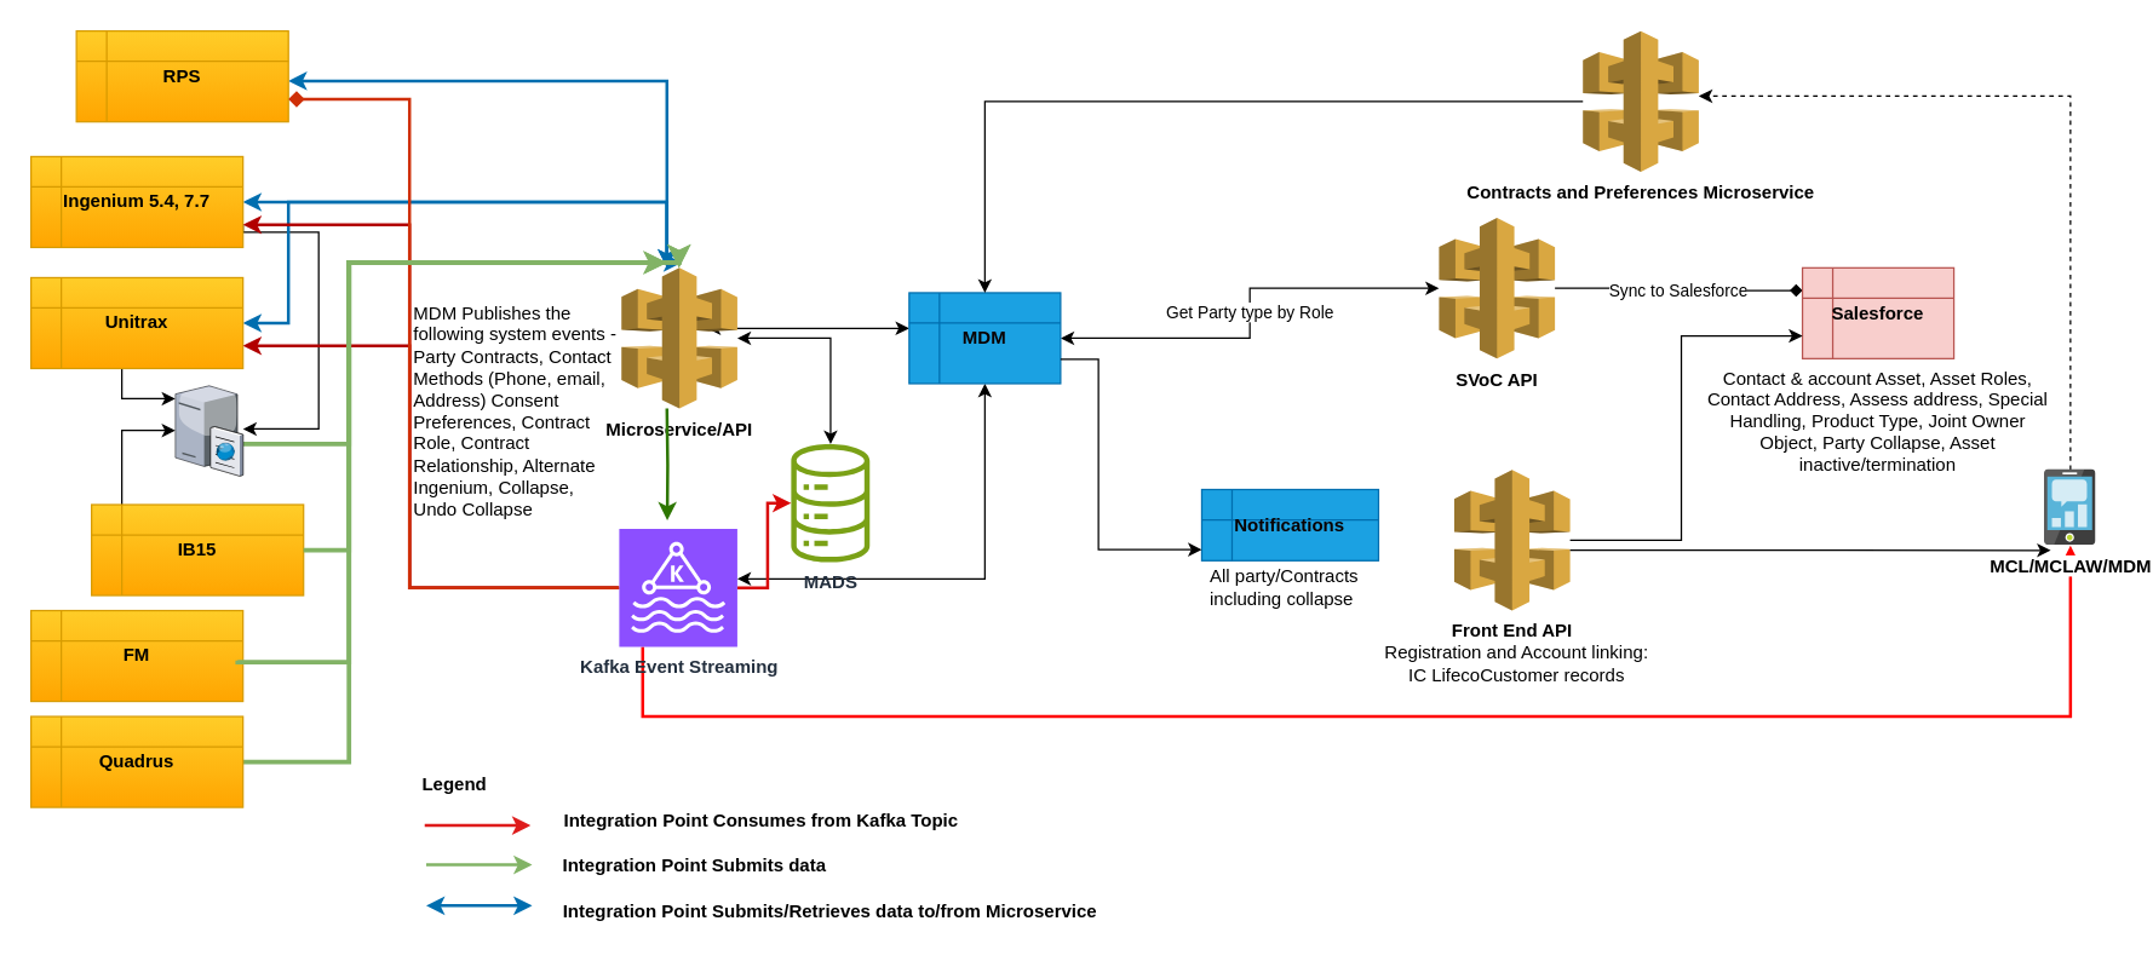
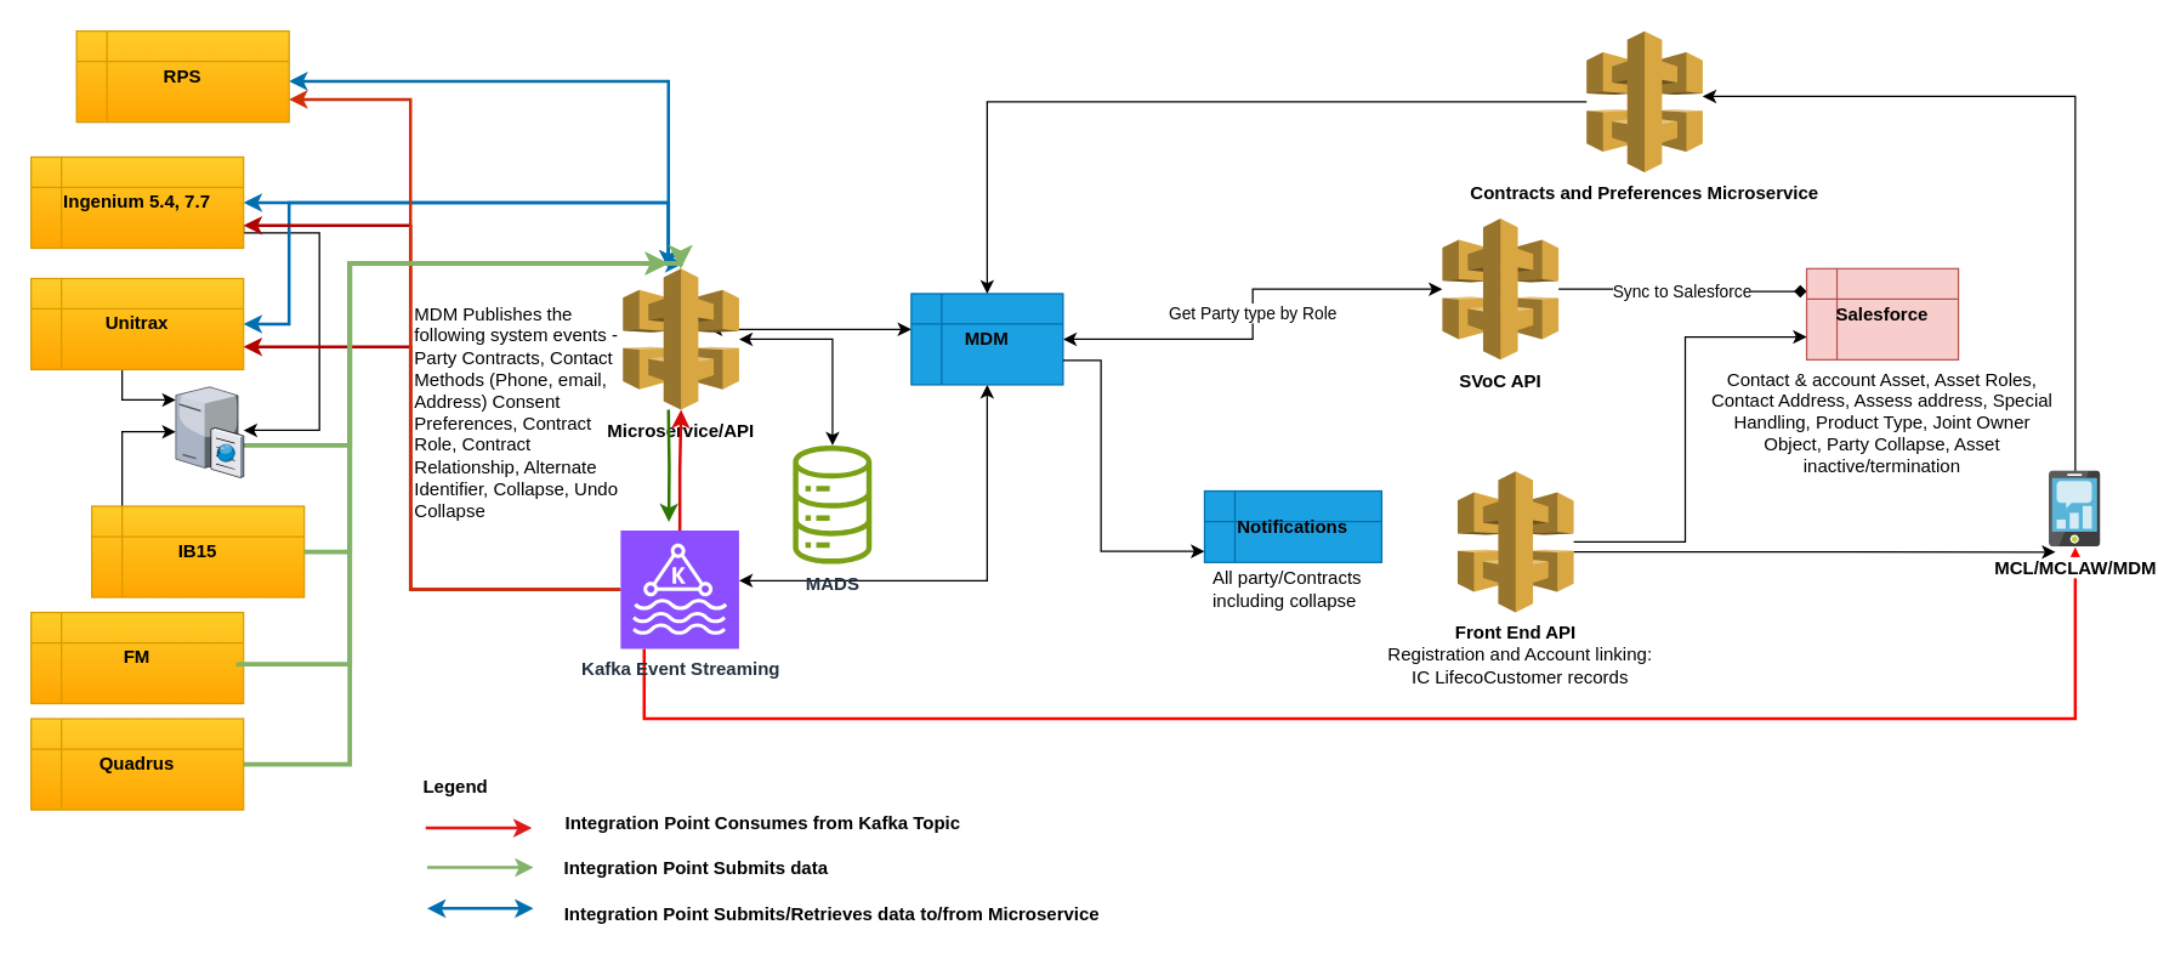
- <mxCell id="23" style="edgeStyle=orthogonalEdgeStyle;rounded=0;orthogonalLoop=1;jettySize=auto;html=1;entryX=1;entryY=0.75;entryDx=0;entryDy=0;strokeWidth=2;fillColor=#e51400;strokeColor=#cf2f07;endArrow=diamond;" parent="1" source="26" target="3" edge="1"><mxGeometry relative="1" as="geometry"><Array as="points"><mxPoint x="270" y="388" /><mxPoint x="270" y="65" /></Array></mxGeometry></mxCell>
+ <mxCell id="23" style="edgeStyle=orthogonalEdgeStyle;rounded=0;orthogonalLoop=1;jettySize=auto;html=1;entryX=1;entryY=0.75;entryDx=0;entryDy=0;strokeWidth=2;fillColor=#e51400;strokeColor=#cf2f07;" parent="1" source="26" target="3" edge="1"><mxGeometry relative="1" as="geometry"><Array as="points"><mxPoint x="270" y="388" /><mxPoint x="270" y="65" /></Array></mxGeometry></mxCell>
- <mxCell id="38" style="edgeStyle=orthogonalEdgeStyle;rounded=0;orthogonalLoop=1;jettySize=auto;html=1;dashed=1;" parent="1" source="39" target="32" edge="1"><mxGeometry relative="1" as="geometry"><Array as="points"><mxPoint x="1367" y="63" /></Array></mxGeometry></mxCell>
+ <mxCell id="38" style="edgeStyle=orthogonalEdgeStyle;rounded=0;orthogonalLoop=1;jettySize=auto;html=1;" parent="1" source="39" target="32" edge="1"><mxGeometry relative="1" as="geometry"><Array as="points"><mxPoint x="1367" y="63" /></Array></mxGeometry></mxCell>
- <mxCell id="53" value="MDM Publishes the following system events - Party Contracts, Contact Methods (Phone, email, Address) Consent Preferences, Contract Role, Contract Relationship, Alternate Ingenium, Collapse, Undo Collapse" style="text;whiteSpace=wrap;html=1;rounded=0;" parent="1" vertex="1"><mxGeometry x="271" y="193" width="140" height="150" as="geometry" /></mxCell>
+ <mxCell id="53" value="MDM Publishes the following system events - Party Contracts, Contact Methods (Phone, email, Address) Consent Preferences, Contract Role, Contract Relationship, Alternate Identifier, Collapse, Undo Collapse" style="text;whiteSpace=wrap;html=1;rounded=0;" parent="1" vertex="1"><mxGeometry x="271" y="193" width="140" height="150" as="geometry" /></mxCell>
- <mxCell id="25" value="" style="edgeStyle=orthogonalEdgeStyle;rounded=0;orthogonalLoop=1;jettySize=auto;html=1;strokeWidth=2;strokeColor=#d90808;" parent="1" source="26" target="30" edge="1"><mxGeometry relative="1" as="geometry" /></mxCell>
+ <mxCell id="25" value="" style="edgeStyle=orthogonalEdgeStyle;rounded=0;orthogonalLoop=1;jettySize=auto;html=1;strokeWidth=2;strokeColor=#d90808;" parent="1" source="26" target="17" edge="1"><mxGeometry relative="1" as="geometry" /></mxCell>
